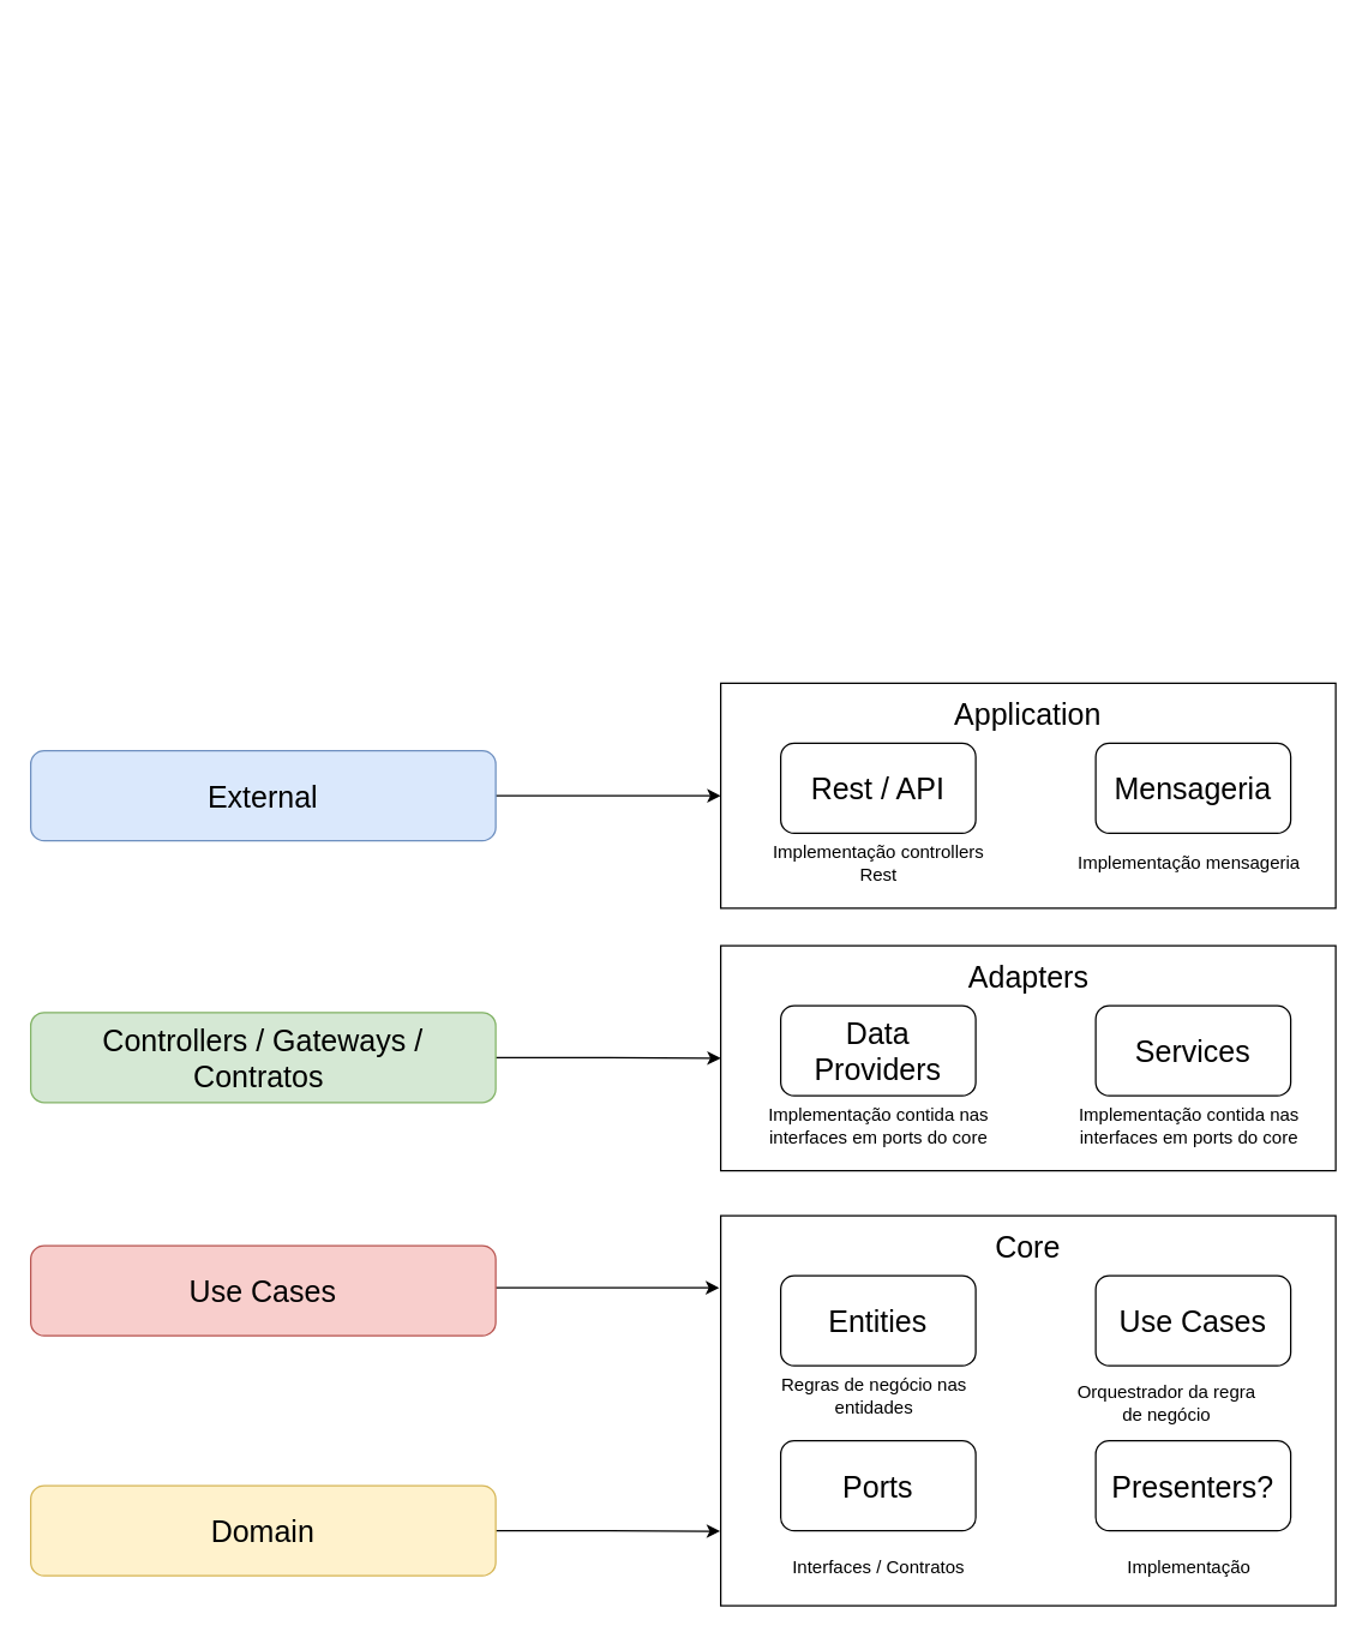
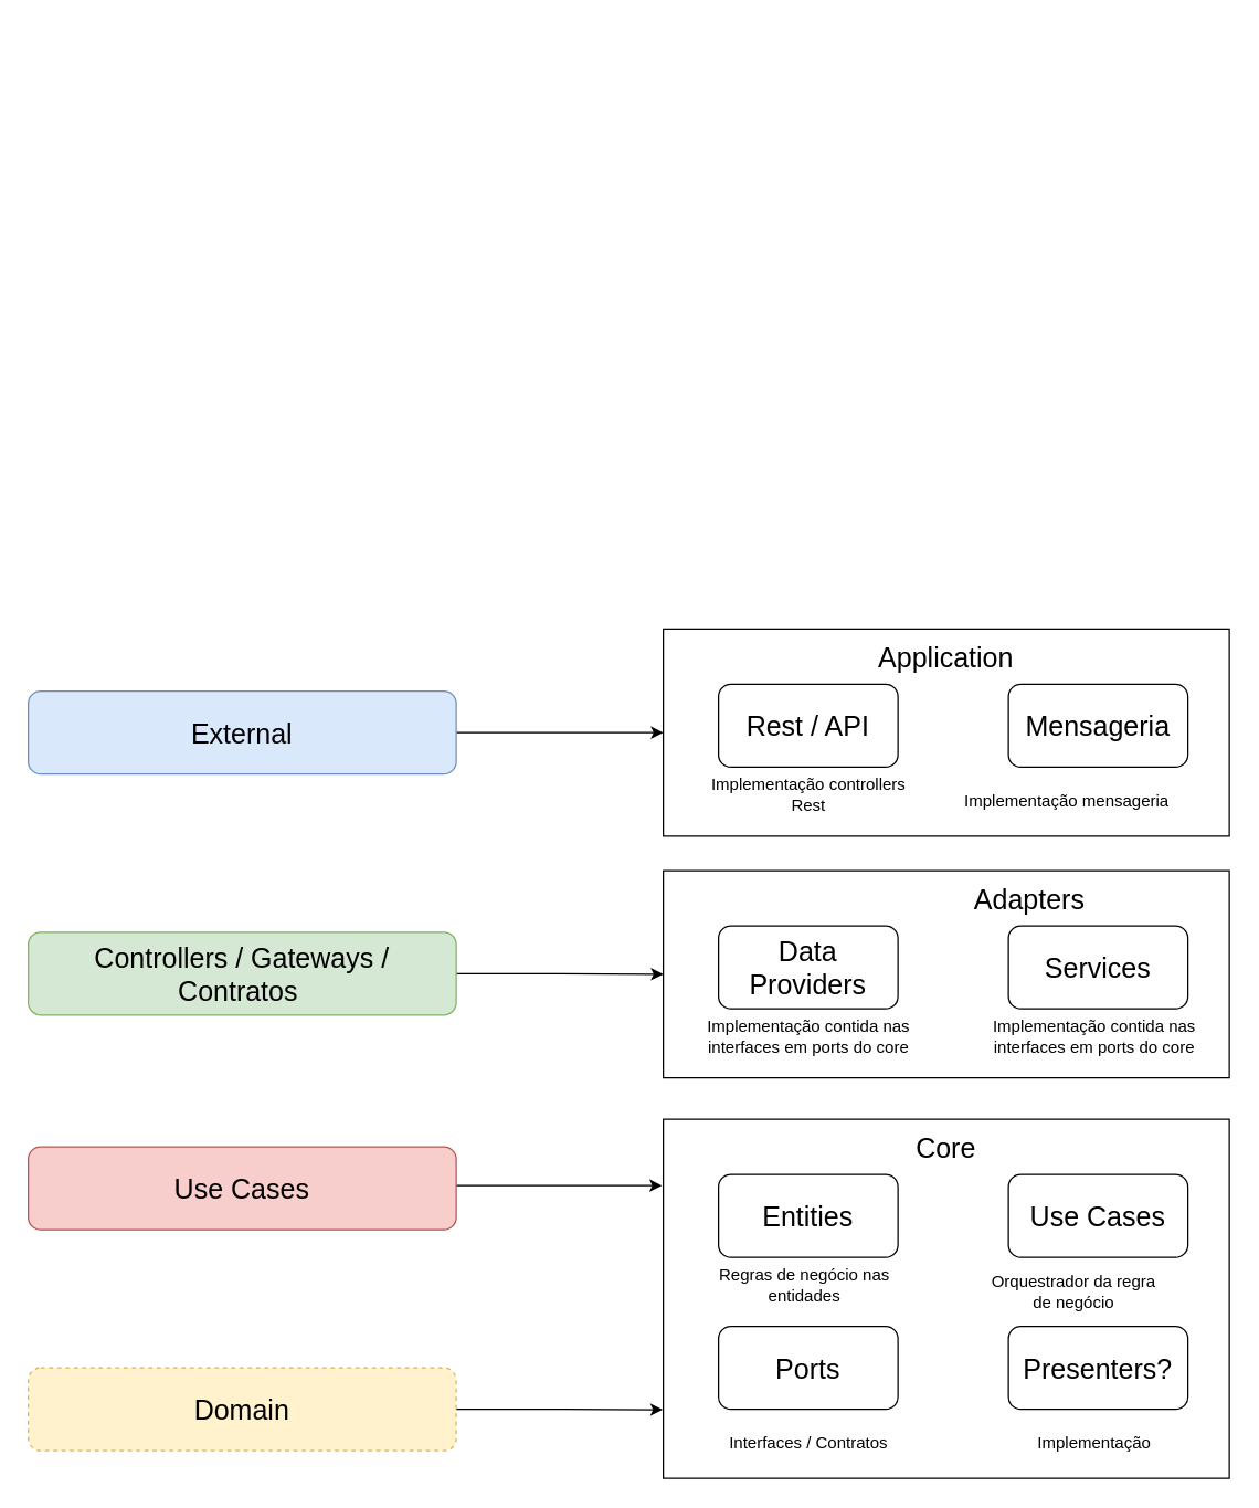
- <mxCell id="32" value="Implementação mensageria" style="text;html=1;strokeColor=none;fillColor=none;align=center;verticalAlign=middle;whiteSpace=wrap;rounded=0;" vertex="1" parent="1"><mxGeometry x="710" y="560" width="165" height="30" as="geometry" /></mxCell>
+ <mxCell id="32" value="Implementação mensageria" style="text;html=1;strokeColor=none;fillColor=none;align=center;verticalAlign=middle;whiteSpace=wrap;rounded=0;" vertex="1" parent="1"><mxGeometry x="690" y="565" width="165" height="30" as="geometry" /></mxCell>
- <mxCell id="22" value="&lt;font style=&quot;font-size: 20px&quot;&gt;Adapters&lt;/font&gt;" style="text;html=1;strokeColor=none;fillColor=none;align=center;verticalAlign=middle;whiteSpace=wrap;rounded=0;" vertex="1" parent="1"><mxGeometry x="642.5" y="640" width="85" height="20" as="geometry" /></mxCell>
+ <mxCell id="22" value="&lt;font style=&quot;font-size: 20px&quot;&gt;Adapters&lt;/font&gt;" style="text;html=1;strokeColor=none;fillColor=none;align=center;verticalAlign=middle;whiteSpace=wrap;rounded=0;" vertex="1" parent="1"><mxGeometry x="702.5" y="640" width="85" height="20" as="geometry" /></mxCell>
- <mxCell id="10" value="&lt;font style=&quot;font-size: 20px&quot;&gt;Domain&lt;/font&gt;" style="rounded=1;whiteSpace=wrap;html=1;fillColor=#fff2cc;strokeColor=#d6b656;" vertex="1" parent="1"><mxGeometry x="20" y="990" width="310" height="60" as="geometry" /></mxCell>
+ <mxCell id="10" value="&lt;font style=&quot;font-size: 20px&quot;&gt;Domain&lt;/font&gt;" style="rounded=1;whiteSpace=wrap;html=1;fillColor=#fff2cc;strokeColor=#d6b656;dashed=1;" vertex="1" parent="1"><mxGeometry x="20" y="990" width="310" height="60" as="geometry" /></mxCell>
